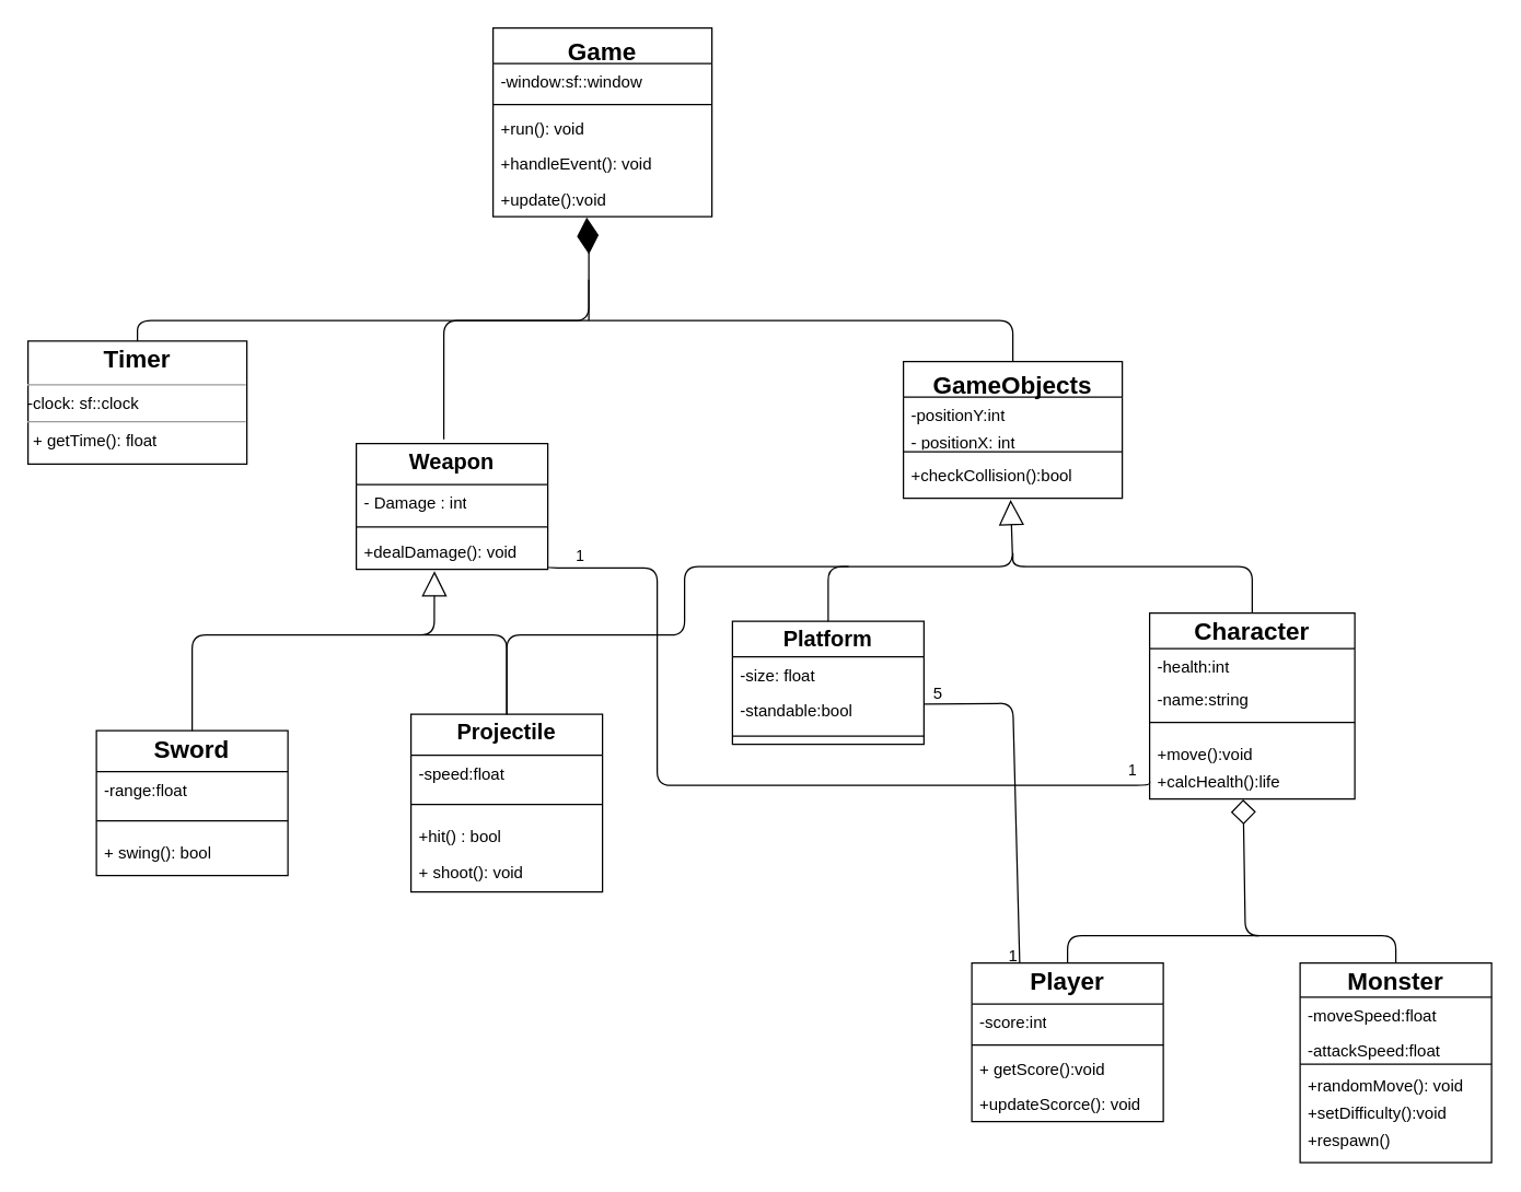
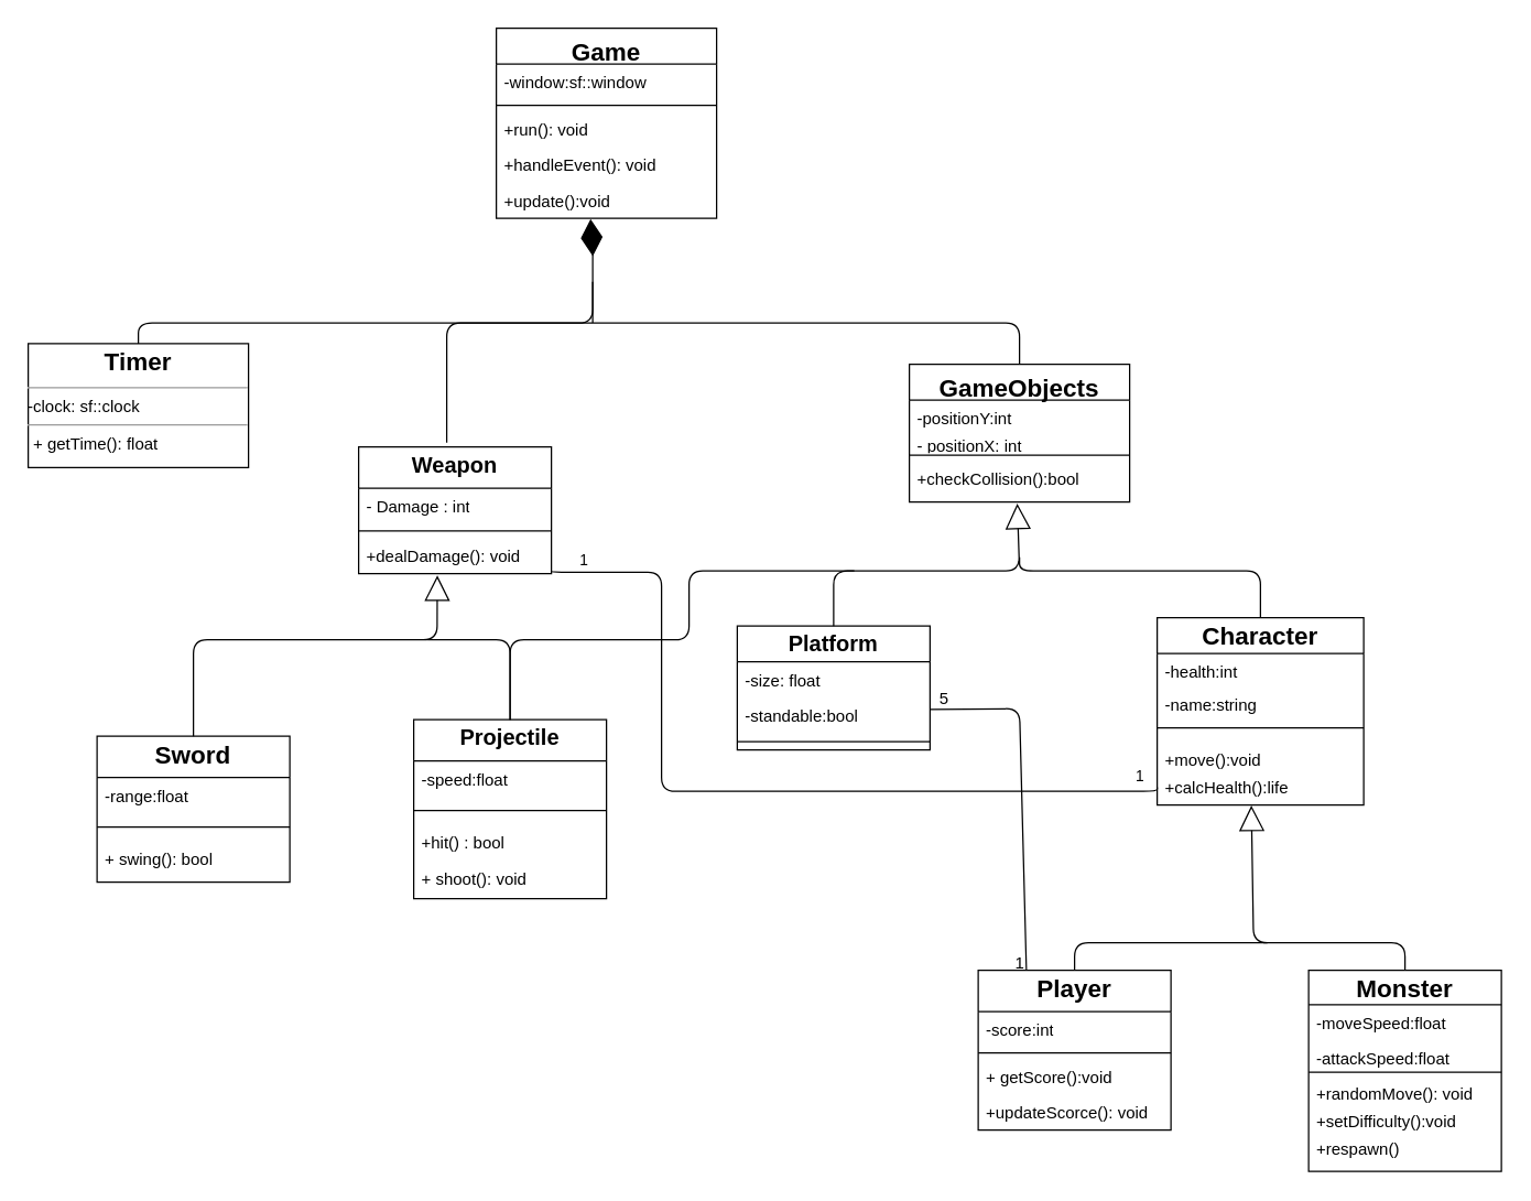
- <mxCell id="51" value="" style="endArrow=diamond;endSize=16;endFill=0;html=1;entryX=0.456;entryY=1.013;entryDx=0;entryDy=0;entryPerimeter=0;exitX=0.5;exitY=0;exitDx=0;exitDy=0;" edge="1" parent="1" source="18" target="11"><mxGeometry x="-0.123" width="160" relative="1" as="geometry"><mxPoint x="560" y="944" as="sourcePoint" /><mxPoint x="720" y="944" as="targetPoint" /><Array as="points"><mxPoint x="1020" y="684" /><mxPoint x="910" y="684" /></Array><mxPoint as="offset" /></mxGeometry></mxCell>
+ <mxCell id="51" value="" style="endArrow=block;endSize=16;endFill=0;html=1;entryX=0.456;entryY=1.013;entryDx=0;entryDy=0;entryPerimeter=0;exitX=0.5;exitY=0;exitDx=0;exitDy=0;" edge="1" parent="1" source="18" target="11"><mxGeometry x="-0.123" width="160" relative="1" as="geometry"><mxPoint x="560" y="944" as="sourcePoint" /><mxPoint x="720" y="944" as="targetPoint" /><Array as="points"><mxPoint x="1020" y="684" /><mxPoint x="910" y="684" /></Array><mxPoint as="offset" /></mxGeometry></mxCell>
